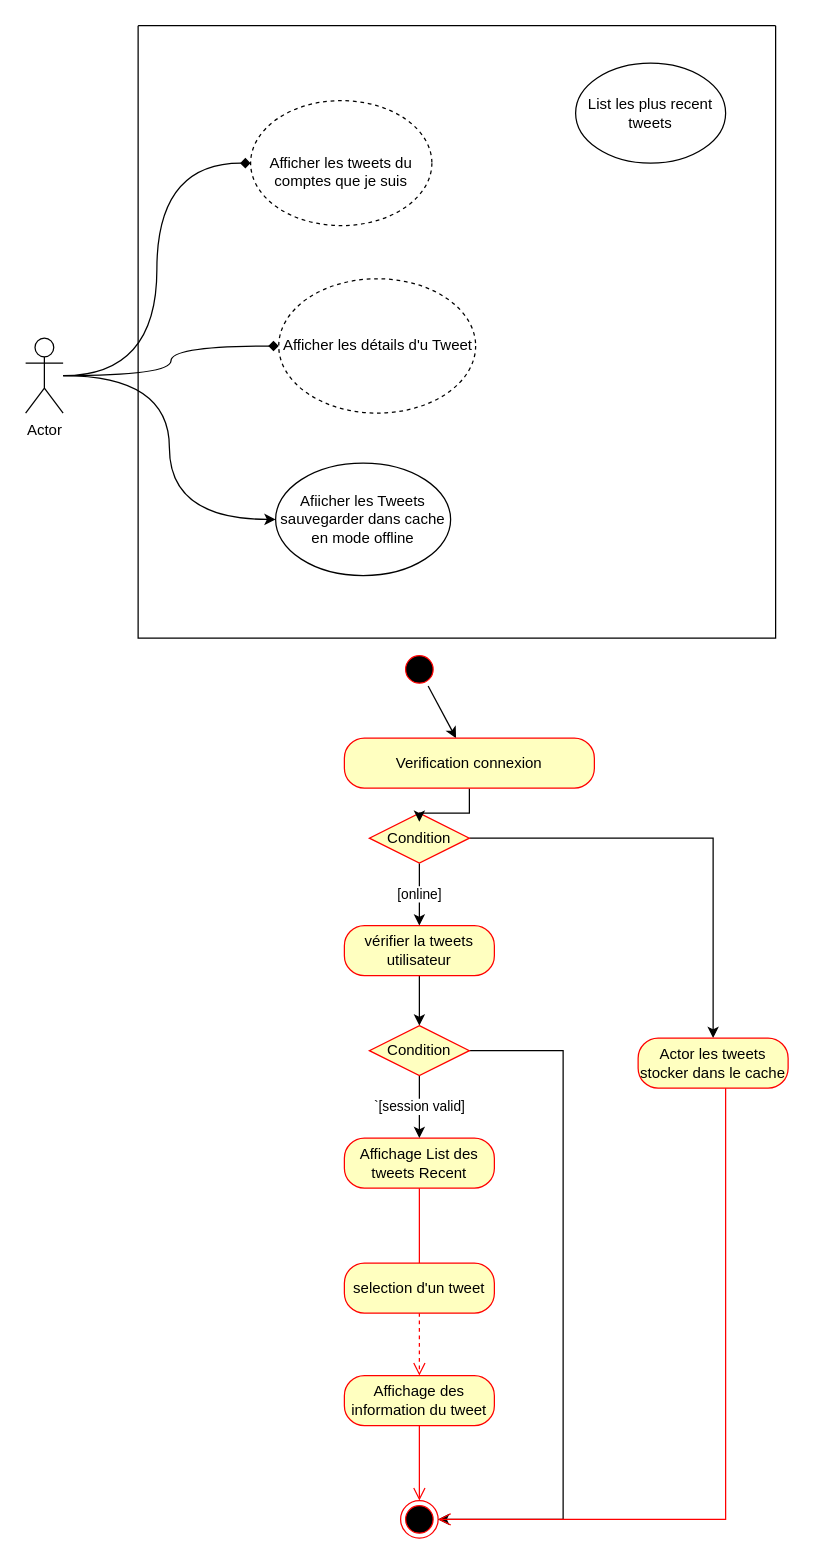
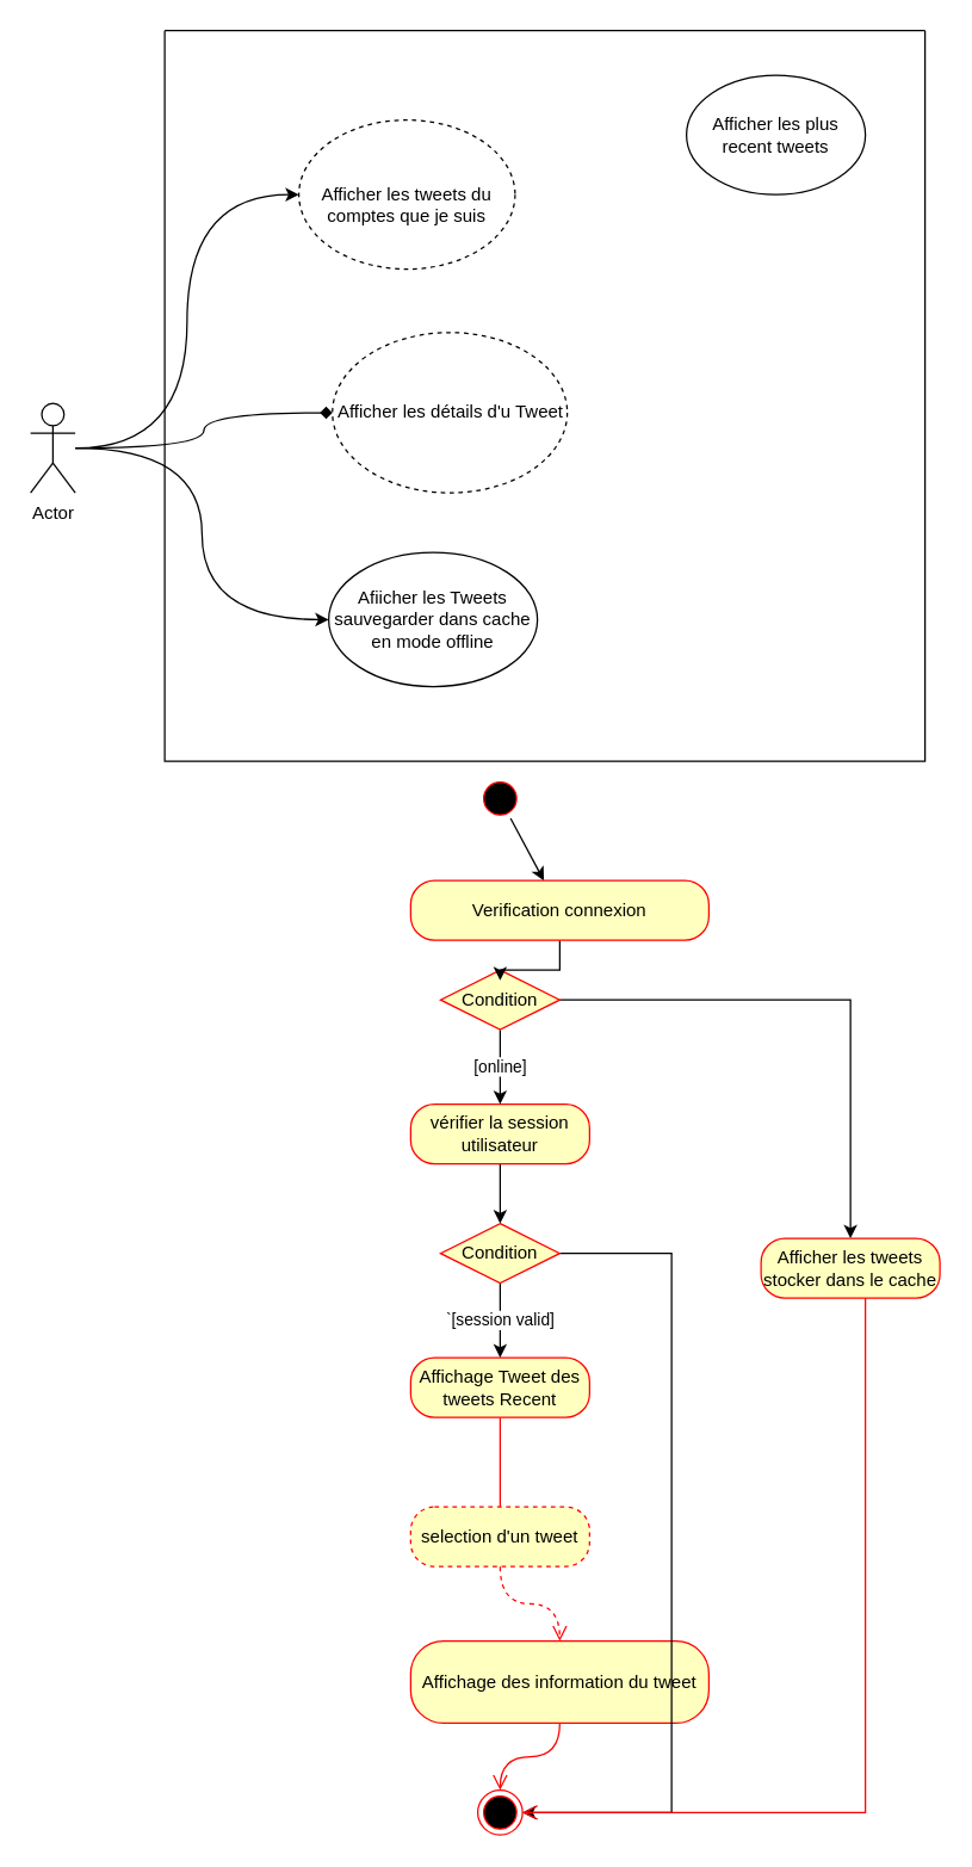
- <mxCell id="9" value="List les plus recent tweets" style="ellipse;whiteSpace=wrap;html=1;" vertex="1" parent="6"><mxGeometry x="350" y="30" width="120" height="80" as="geometry" /></mxCell>
+ <mxCell id="9" value="Afficher les plus recent tweets" style="ellipse;whiteSpace=wrap;html=1;" vertex="1" parent="6"><mxGeometry x="350" y="30" width="120" height="80" as="geometry" /></mxCell>
- <mxCell id="2" style="edgeStyle=orthogonalEdgeStyle;rounded=0;orthogonalLoop=1;jettySize=auto;html=1;entryX=0;entryY=0.5;entryDx=0;entryDy=0;curved=1;endArrow=diamond;" edge="1" parent="1" source="5" target="7"><mxGeometry relative="1" as="geometry" /></mxCell>
+ <mxCell id="2" style="edgeStyle=orthogonalEdgeStyle;rounded=0;orthogonalLoop=1;jettySize=auto;html=1;entryX=0;entryY=0.5;entryDx=0;entryDy=0;curved=1;" edge="1" parent="1" source="5" target="7"><mxGeometry relative="1" as="geometry" /></mxCell>
- <mxCell id="14" value="&lt;div&gt;&lt;br&gt;&lt;/div&gt;&lt;div&gt;vérifier la tweets utilisateur&lt;/div&gt;&lt;div&gt;&lt;br&gt;&lt;/div&gt;" style="rounded=1;whiteSpace=wrap;html=1;arcSize=40;fontColor=#000000;fillColor=#ffffc0;strokeColor=#ff0000;" vertex="1" parent="1"><mxGeometry x="275" y="740" width="120" height="40" as="geometry" /></mxCell>
+ <mxCell id="14" value="&lt;div&gt;&lt;br&gt;&lt;/div&gt;&lt;div&gt;vérifier la session utilisateur&lt;/div&gt;&lt;div&gt;&lt;br&gt;&lt;/div&gt;" style="rounded=1;whiteSpace=wrap;html=1;arcSize=40;fontColor=#000000;fillColor=#ffffc0;strokeColor=#ff0000;" vertex="1" parent="1"><mxGeometry x="275" y="740" width="120" height="40" as="geometry" /></mxCell>
- <mxCell id="30" value="Actor les tweets stocker dans le cache" style="rounded=1;whiteSpace=wrap;html=1;arcSize=40;fontColor=#000000;fillColor=#ffffc0;strokeColor=#ff0000;" vertex="1" parent="1"><mxGeometry x="510" y="830" width="120" height="40" as="geometry" /></mxCell>
+ <mxCell id="30" value="Afficher les tweets stocker dans le cache" style="rounded=1;whiteSpace=wrap;html=1;arcSize=40;fontColor=#000000;fillColor=#ffffc0;strokeColor=#ff0000;" vertex="1" parent="1"><mxGeometry x="510" y="830" width="120" height="40" as="geometry" /></mxCell>
- <mxCell id="18" value="Affichage List des tweets Recent" style="rounded=1;whiteSpace=wrap;html=1;arcSize=40;fontColor=#000000;fillColor=#ffffc0;strokeColor=#ff0000;" vertex="1" parent="1"><mxGeometry x="275" y="910" width="120" height="40" as="geometry" /></mxCell>
+ <mxCell id="18" value="Affichage Tweet des tweets Recent" style="rounded=1;whiteSpace=wrap;html=1;arcSize=40;fontColor=#000000;fillColor=#ffffc0;strokeColor=#ff0000;" vertex="1" parent="1"><mxGeometry x="275" y="910" width="120" height="40" as="geometry" /></mxCell>
- <mxCell id="20" value="selection d'un tweet" style="rounded=1;whiteSpace=wrap;html=1;arcSize=40;fontColor=#000000;fillColor=#ffffc0;strokeColor=#ff0000;" vertex="1" parent="1"><mxGeometry x="275" y="1010" width="120" height="40" as="geometry" /></mxCell>
+ <mxCell id="20" value="selection d'un tweet" style="rounded=1;whiteSpace=wrap;html=1;arcSize=40;fontColor=#000000;fillColor=#ffffc0;strokeColor=#ff0000;dashed=1;" vertex="1" parent="1"><mxGeometry x="275" y="1010" width="120" height="40" as="geometry" /></mxCell>
- <mxCell id="22" value="Affichage des information du tweet" style="rounded=1;whiteSpace=wrap;html=1;arcSize=40;fontColor=#000000;fillColor=#ffffc0;strokeColor=#ff0000;" vertex="1" parent="1"><mxGeometry x="275" y="1100" width="120" height="40" as="geometry" /></mxCell>
+ <mxCell id="22" value="Affichage des information du tweet" style="rounded=1;whiteSpace=wrap;html=1;arcSize=40;fontColor=#000000;fillColor=#ffffc0;strokeColor=#ff0000;" vertex="1" parent="1"><mxGeometry x="275" y="1100" width="200" height="55" as="geometry" /></mxCell>
